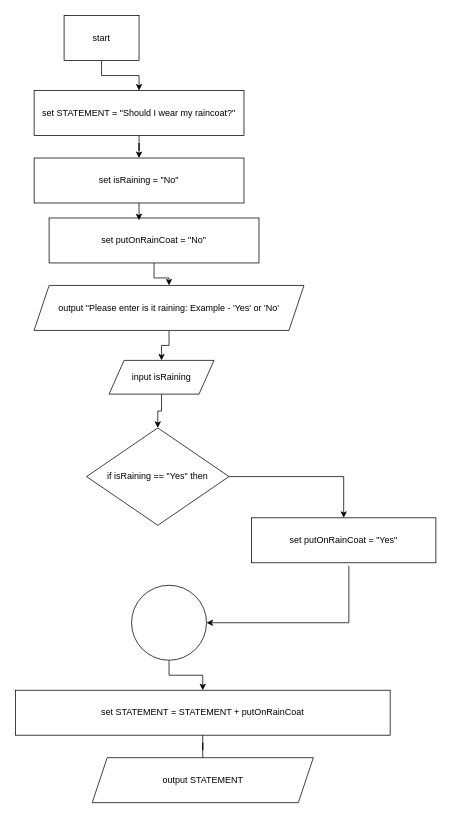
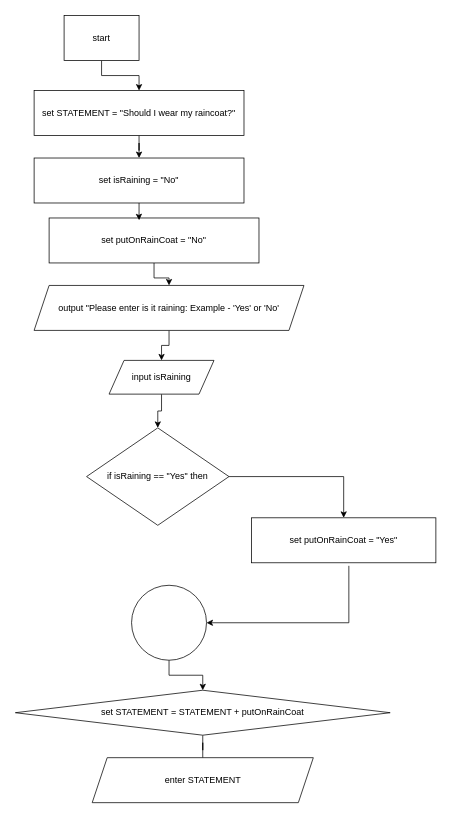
- <mxCell id="18" value="set STATEMENT = STATEMENT + putOnRainCoat" style="rounded=0;whiteSpace=wrap;html=1;" vertex="1" parent="1"><mxGeometry x="20" y="920" width="500" height="60" as="geometry" /></mxCell>
+ <mxCell id="18" value="set STATEMENT = STATEMENT + putOnRainCoat" style="rhombus;whiteSpace=wrap;html=1;" vertex="1" parent="1"><mxGeometry x="20" y="920" width="500" height="60" as="geometry" /></mxCell>
- <mxCell id="19" value="output STATEMENT" style="shape=parallelogram;perimeter=parallelogramPerimeter;whiteSpace=wrap;html=1;fixedSize=1;" vertex="1" parent="1"><mxGeometry x="122.5" y="1010" width="295" height="60" as="geometry" /></mxCell>
+ <mxCell id="19" value="enter STATEMENT" style="shape=parallelogram;perimeter=parallelogramPerimeter;whiteSpace=wrap;html=1;fixedSize=1;" vertex="1" parent="1"><mxGeometry x="122.5" y="1010" width="295" height="60" as="geometry" /></mxCell>
